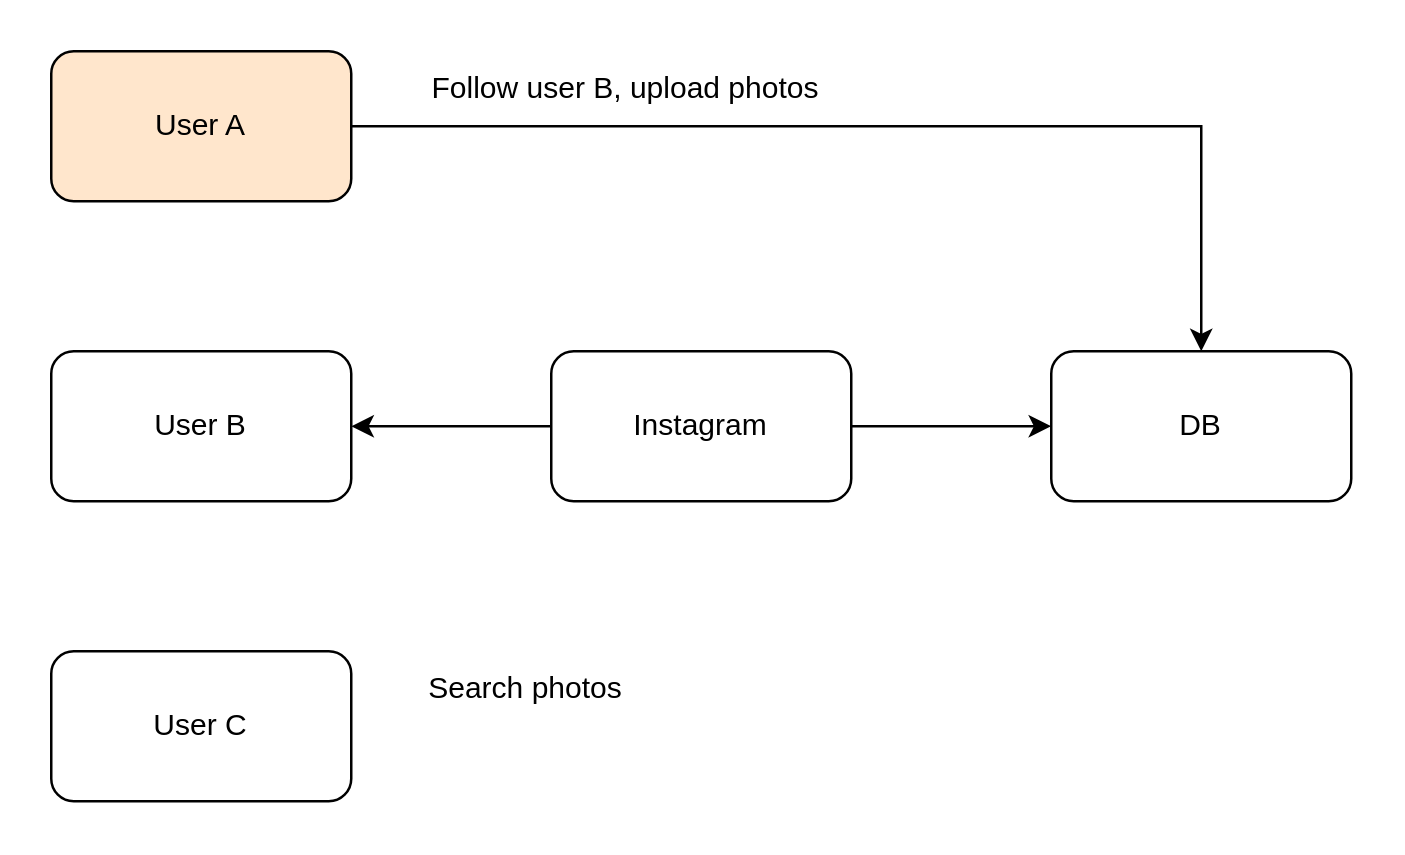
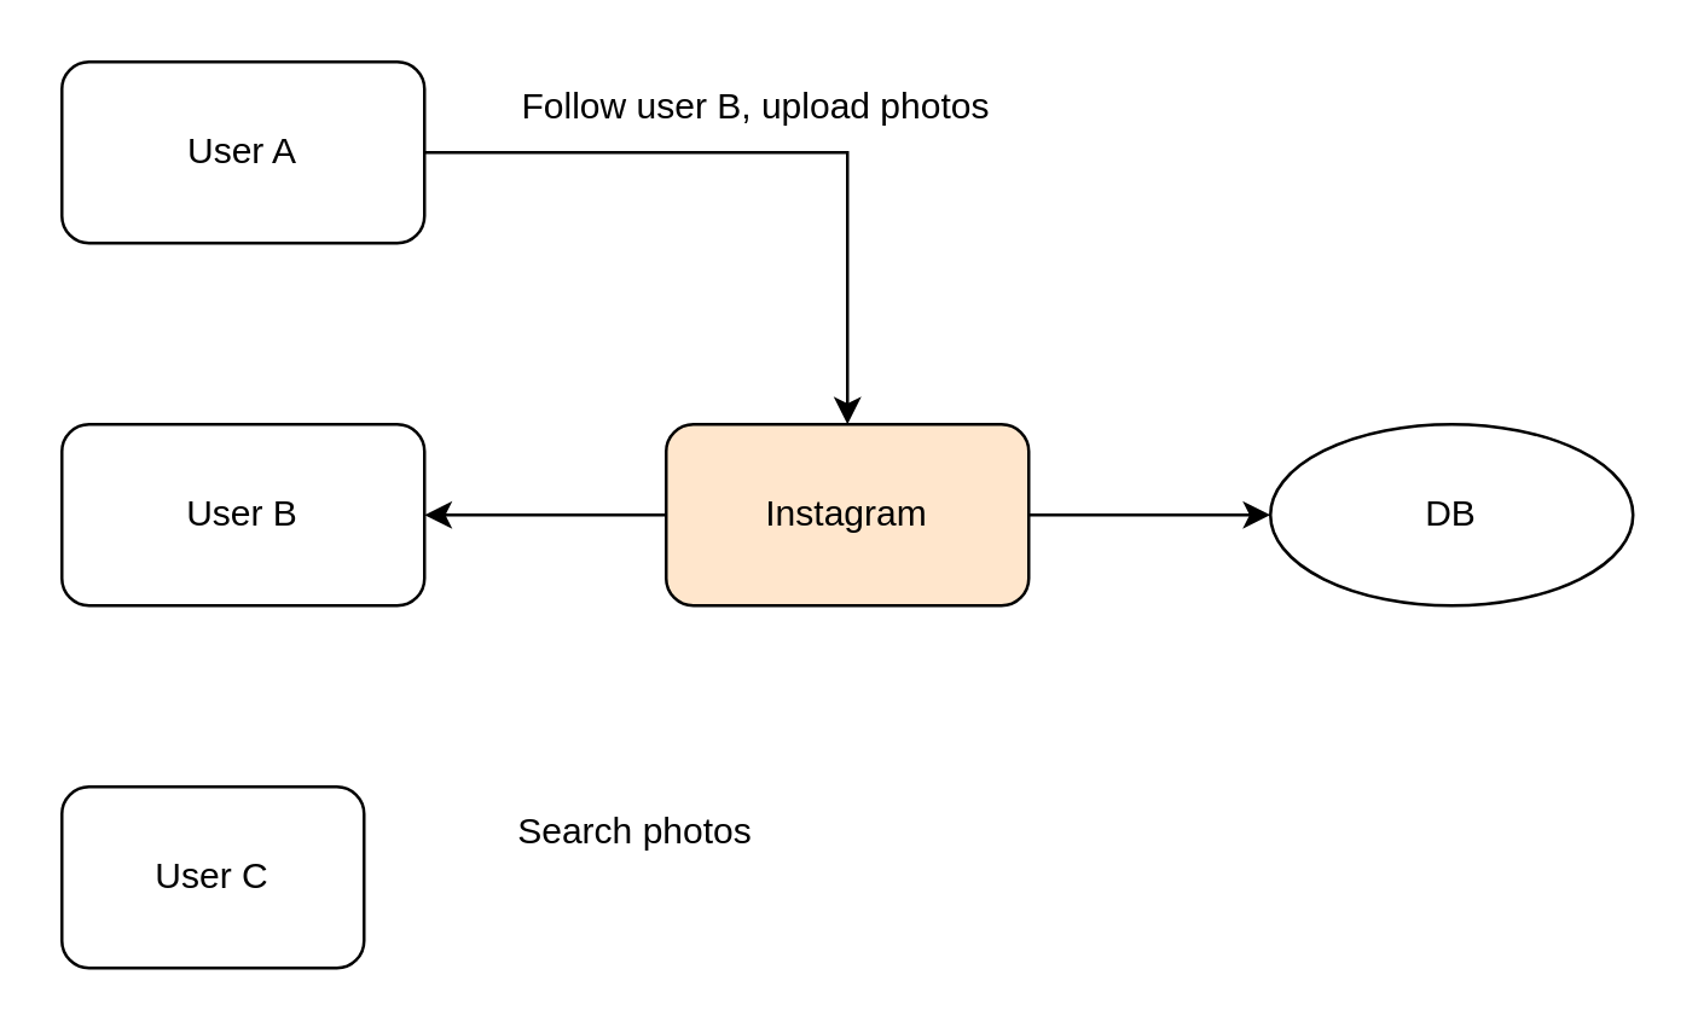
- <mxCell id="3" value="User A" style="rounded=1;whiteSpace=wrap;html=1;fillColor=#ffe6cc;" vertex="1" parent="1"><mxGeometry x="20" y="20" width="120" height="60" as="geometry" /></mxCell>
+ <mxCell id="3" value="User A" style="rounded=1;whiteSpace=wrap;html=1;" vertex="1" parent="1"><mxGeometry x="20" y="20" width="120" height="60" as="geometry" /></mxCell>
- <mxCell id="2" style="edgeStyle=orthogonalEdgeStyle;rounded=0;orthogonalLoop=1;jettySize=auto;html=1;exitX=1;exitY=0.5;exitDx=0;exitDy=0;" edge="1" parent="1" source="3" target="9"><mxGeometry relative="1" as="geometry" /></mxCell>
+ <mxCell id="2" style="edgeStyle=orthogonalEdgeStyle;rounded=0;orthogonalLoop=1;jettySize=auto;html=1;exitX=1;exitY=0.5;exitDx=0;exitDy=0;entryX=0.5;entryY=0;entryDx=0;entryDy=0;" edge="1" parent="1" source="3" target="8"><mxGeometry relative="1" as="geometry" /></mxCell>
- <mxCell id="8" value="Instagram" style="rounded=1;whiteSpace=wrap;html=1;" vertex="1" parent="1"><mxGeometry x="220" y="140" width="120" height="60" as="geometry" /></mxCell>
+ <mxCell id="8" value="Instagram" style="rounded=1;whiteSpace=wrap;html=1;fillColor=#ffe6cc;" vertex="1" parent="1"><mxGeometry x="220" y="140" width="120" height="60" as="geometry" /></mxCell>
- <mxCell id="9" value="DB" style="rounded=1;whiteSpace=wrap;html=1;" vertex="1" parent="1"><mxGeometry x="420" y="140" width="120" height="60" as="geometry" /></mxCell>
+ <mxCell id="9" value="DB" style="ellipse;whiteSpace=wrap;html=1;" vertex="1" parent="1"><mxGeometry x="420" y="140" width="120" height="60" as="geometry" /></mxCell>
- <mxCell id="5" value="User C" style="rounded=1;whiteSpace=wrap;html=1;" vertex="1" parent="1"><mxGeometry x="20" y="260" width="120" height="60" as="geometry" /></mxCell>
+ <mxCell id="5" value="User C" style="rounded=1;whiteSpace=wrap;html=1;" vertex="1" parent="1"><mxGeometry x="20" y="260" width="100" height="60" as="geometry" /></mxCell>
